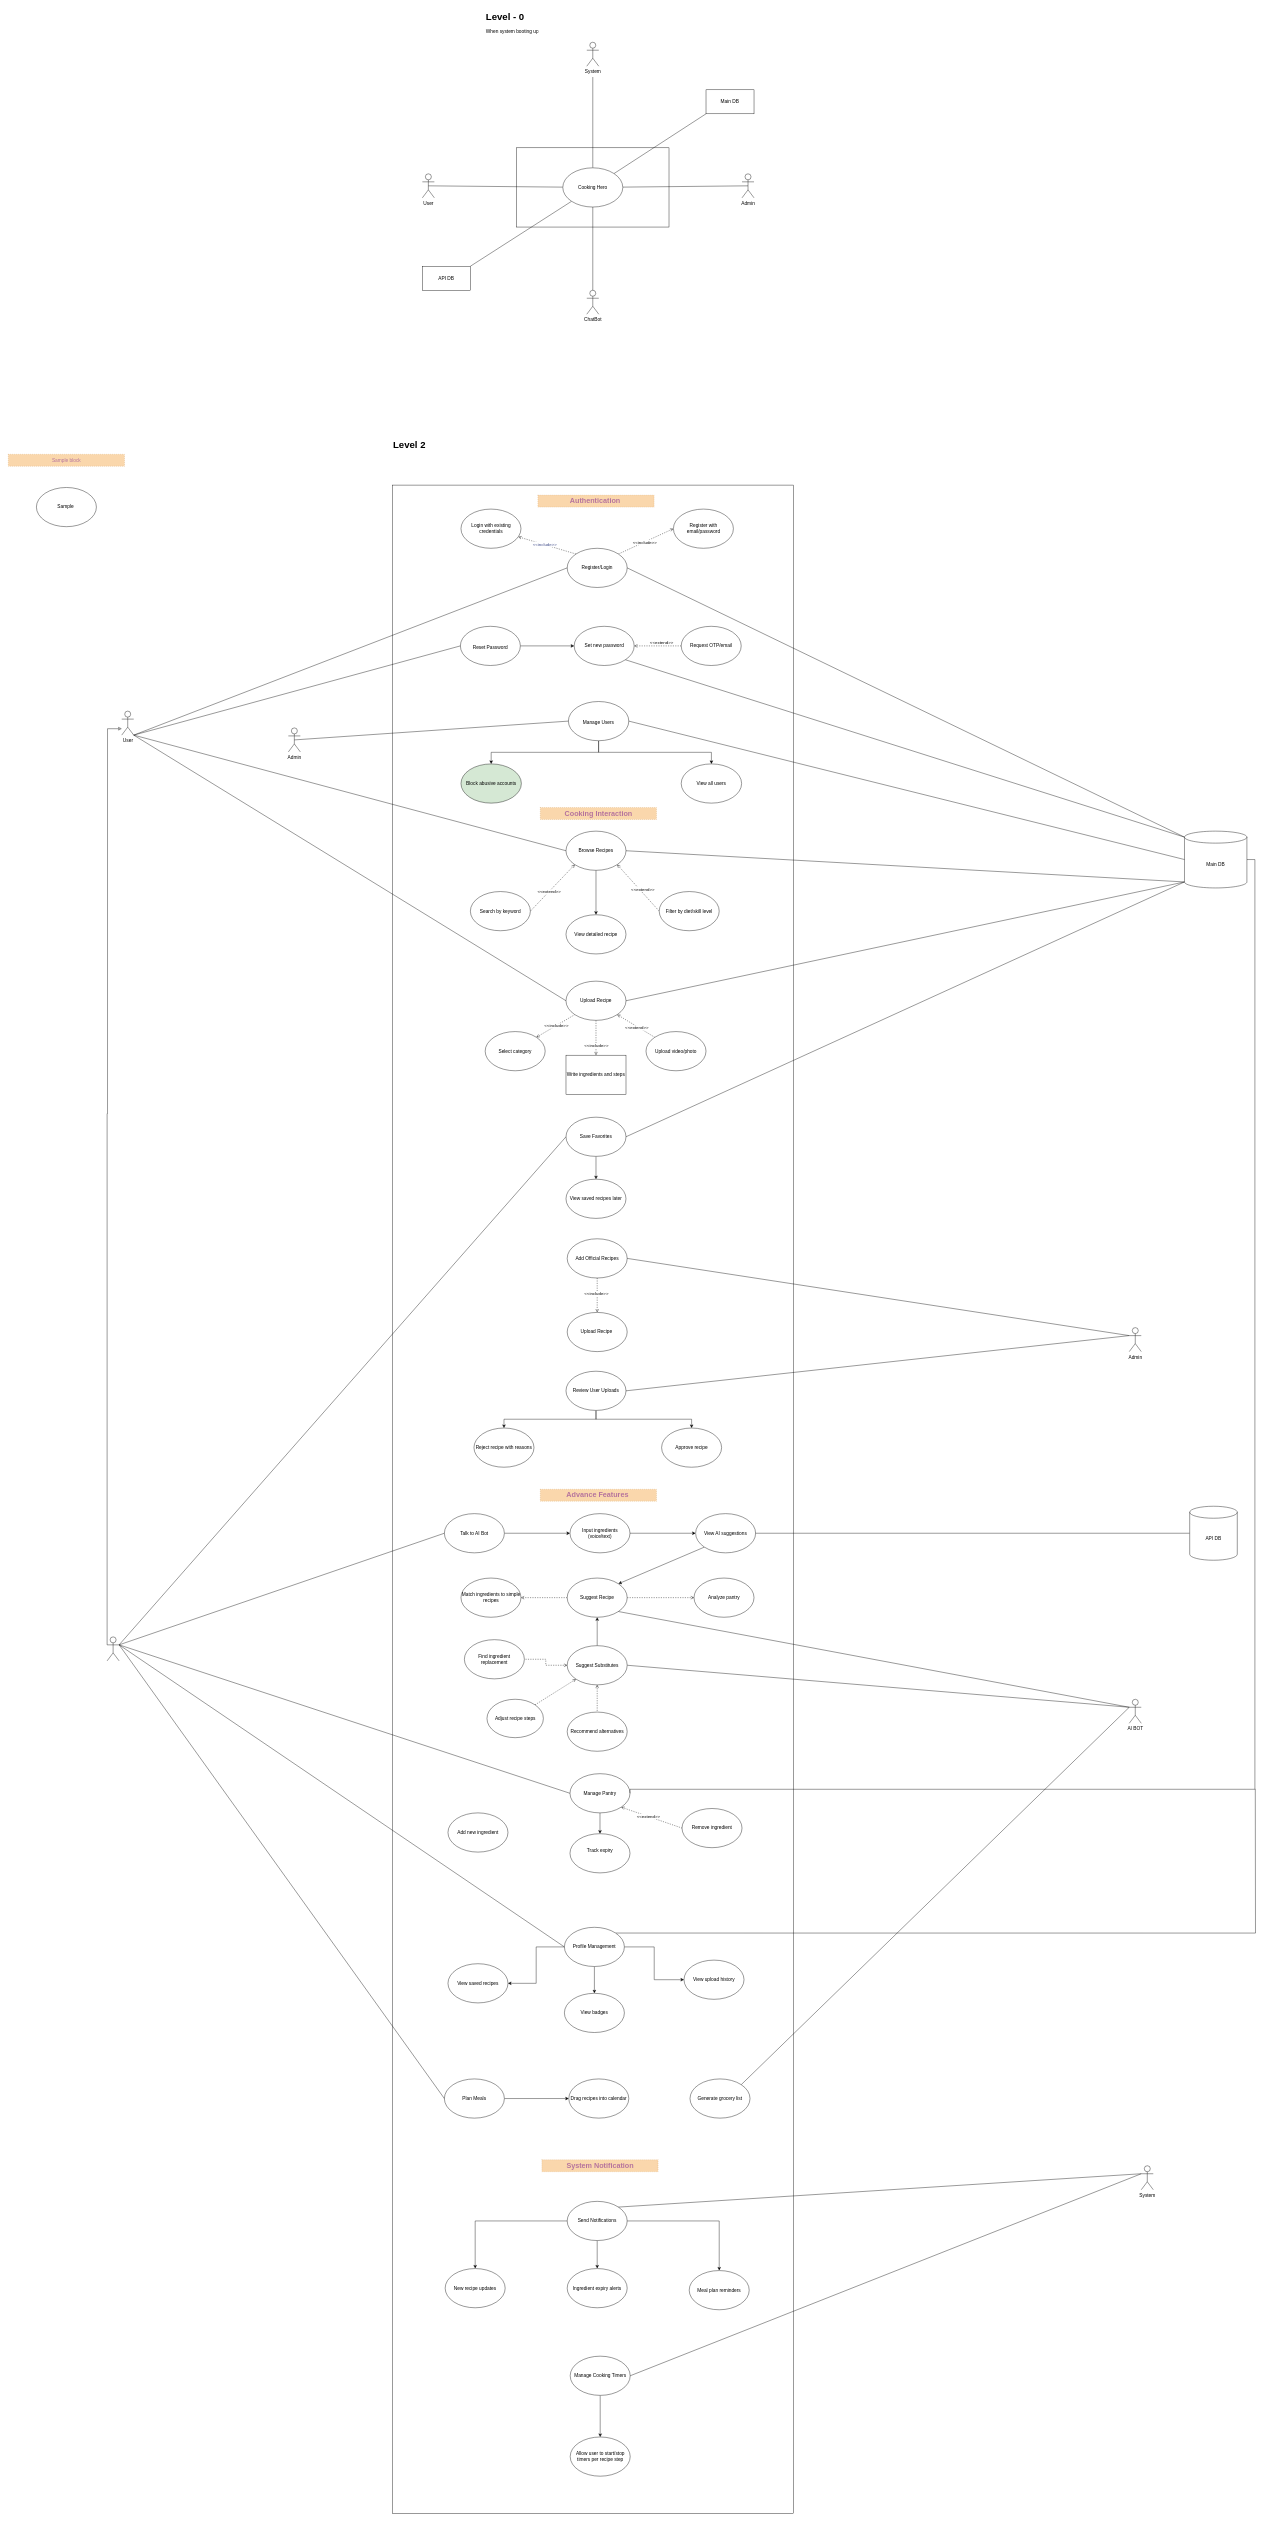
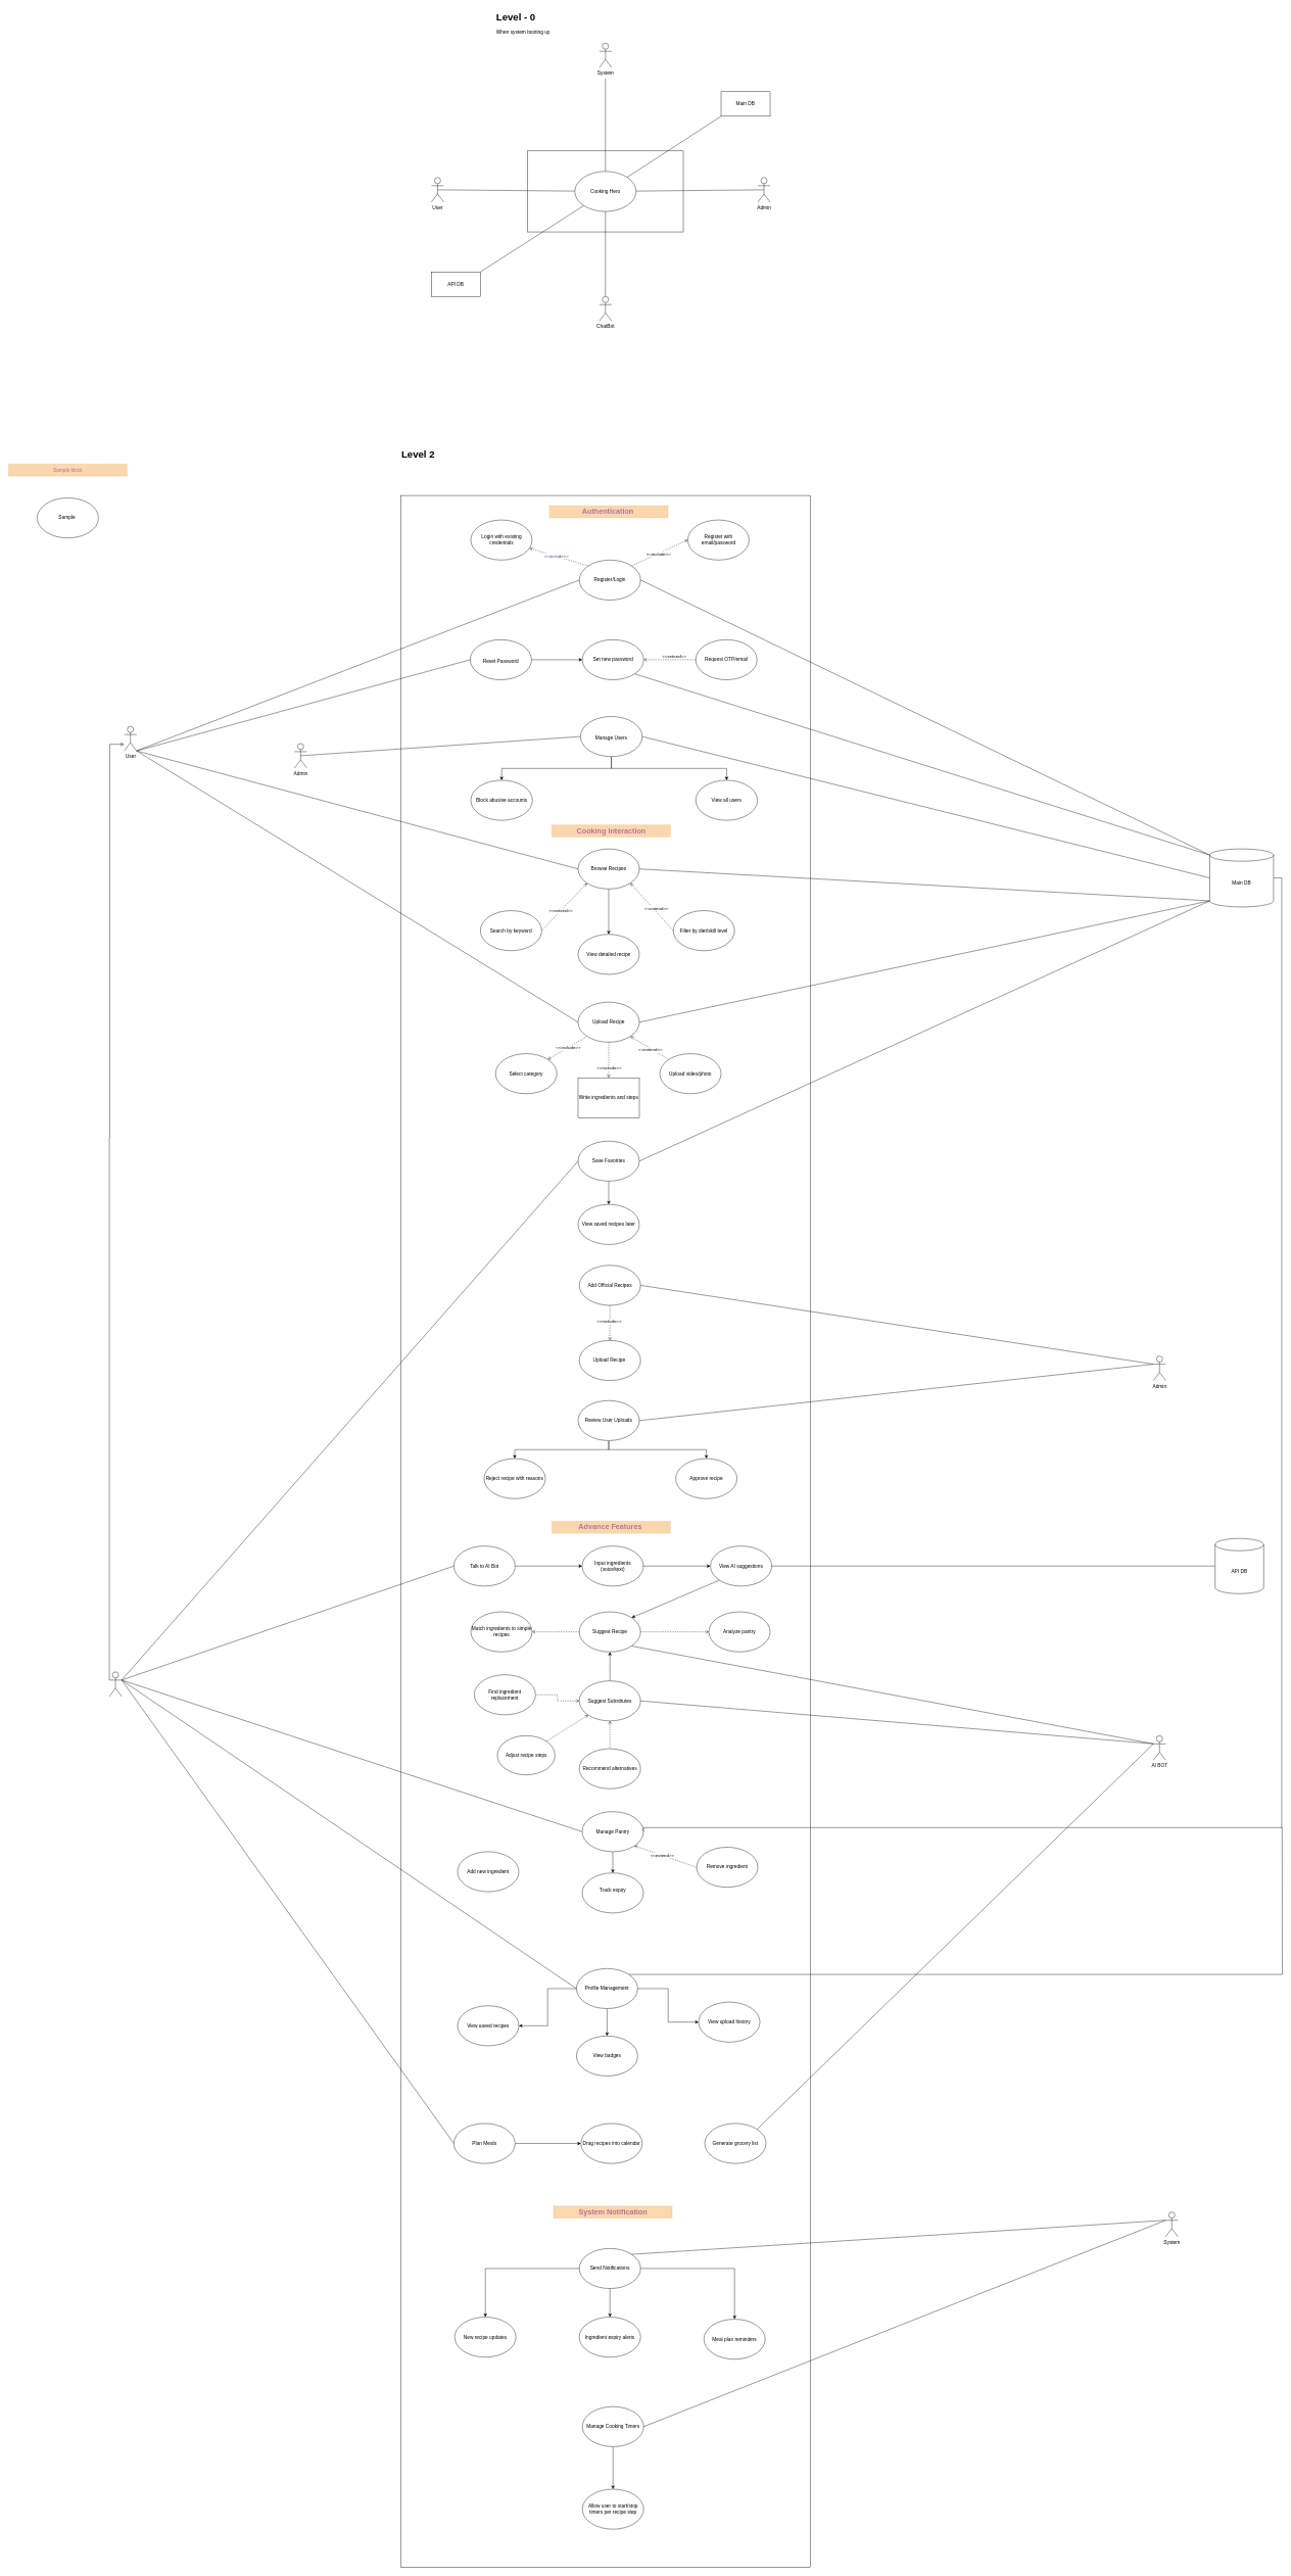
- <mxCell id="75" value="Set new password" style="ellipse;whiteSpace=wrap;html=1;labelBackgroundColor=none;" vertex="1" parent="1"><mxGeometry x="1434.5" y="1565" width="150" height="98" as="geometry" /></mxCell>
+ <mxCell id="75" value="Set new password" style="ellipse;whiteSpace=wrap;html=1;labelBackgroundColor=none;" vertex="1" parent="1"><mxGeometry x="1424.5" y="1565" width="150" height="98" as="geometry" /></mxCell>
- <mxCell id="76" value="Block abusive accounts" style="ellipse;whiteSpace=wrap;html=1;labelBackgroundColor=none;fillColor=#d5e8d4;" vertex="1" parent="1"><mxGeometry x="1151.5" y="1909" width="151" height="98" as="geometry" /></mxCell>
+ <mxCell id="76" value="Block abusive accounts" style="ellipse;whiteSpace=wrap;html=1;labelBackgroundColor=none;" vertex="1" parent="1"><mxGeometry x="1151.5" y="1909" width="151" height="98" as="geometry" /></mxCell>
